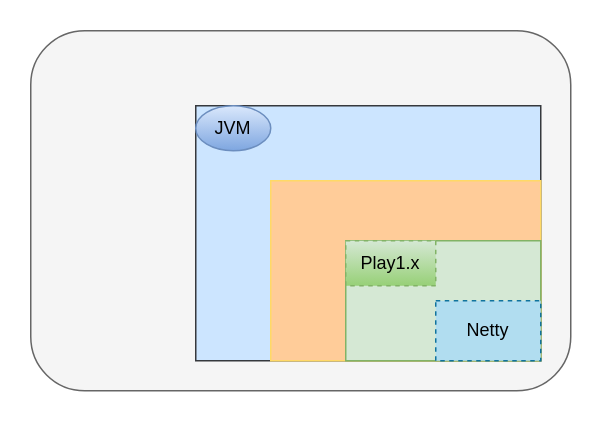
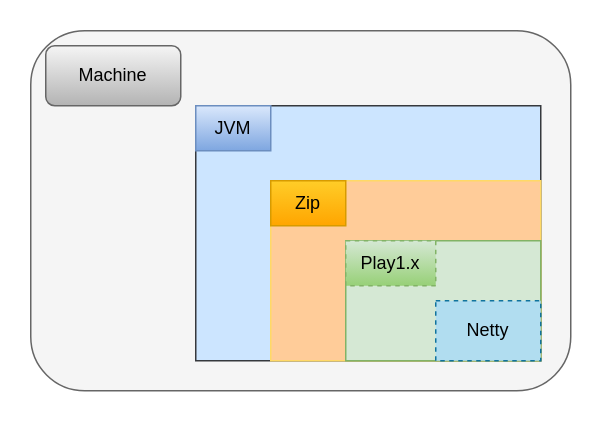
+ <mxCell id="9" value="Machine" style="rounded=1;whiteSpace=wrap;html=1;fillColor=#f5f5f5;gradientColor=#b3b3b3;strokeColor=#666666;" vertex="1" parent="1"><mxGeometry x="30" y="30" width="90" height="40" as="geometry" /></mxCell>
- <mxCell id="8" value="JVM" style="ellipse;whiteSpace=wrap;html=1;fillColor=#dae8fc;gradientColor=#7ea6e0;strokeColor=#6c8ebf;" vertex="1" parent="1"><mxGeometry x="130" y="70" width="50" height="30" as="geometry" /></mxCell>
+ <mxCell id="8" value="JVM" style="rounded=0;whiteSpace=wrap;html=1;fillColor=#dae8fc;gradientColor=#7ea6e0;strokeColor=#6c8ebf;" vertex="1" parent="1"><mxGeometry x="130" y="70" width="50" height="30" as="geometry" /></mxCell>
+ <mxCell id="7" value="Zip" style="rounded=0;whiteSpace=wrap;html=1;fillColor=#ffcd28;strokeColor=#d79b00;gradientColor=#ffa500;" vertex="1" parent="1"><mxGeometry x="180" y="120" width="50" height="30" as="geometry" /></mxCell>
